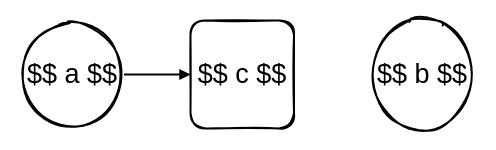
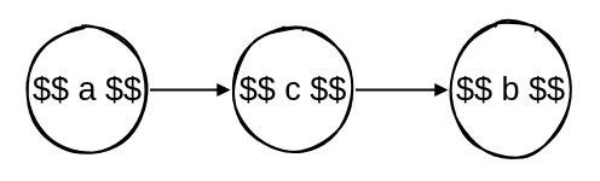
- <mxCell id="4" value="&lt;font style=&quot;font-size: 27px&quot;&gt;$$ c $$&lt;/font&gt;" style="whiteSpace=wrap;html=1;strokeWidth=2;fillWeight=2;hachureGap=8;fillColor=none;fillStyle=solid;sketch=1;rounded=1;" parent="2" vertex="1"><mxGeometry x="190" y="20" width="103.5" height="108.0" as="geometry" /></mxCell>
+ <mxCell id="4" value="&lt;font style=&quot;font-size: 27px&quot;&gt;$$ c $$&lt;/font&gt;" style="ellipse;whiteSpace=wrap;html=1;strokeWidth=2;fillWeight=2;hachureGap=8;fillColor=none;fillStyle=solid;sketch=1;" parent="2" vertex="1"><mxGeometry x="190" y="20" width="103.5" height="108.0" as="geometry" /></mxCell>
+ <mxCell id="6" value="" style="endArrow=block;html=1;exitX=1;exitY=0.5;exitDx=0;exitDy=0;entryX=0;entryY=0.5;entryDx=0;entryDy=0;endFill=1;strokeWidth=2;" parent="2" source="4" target="3" edge="1"><mxGeometry width="50" height="50" relative="1" as="geometry"><mxPoint x="130.75" y="248" as="sourcePoint" /><mxPoint x="188.25" y="188" as="targetPoint" /></mxGeometry></mxCell>
